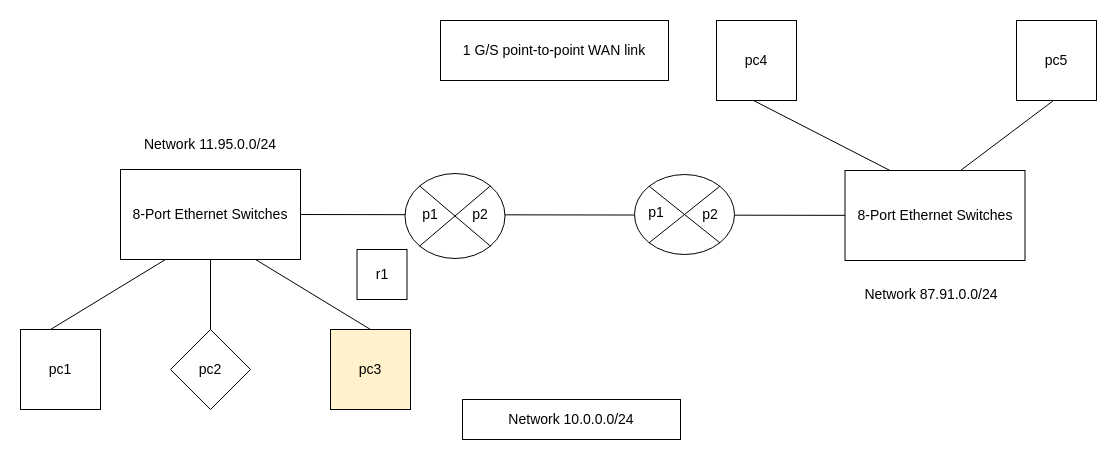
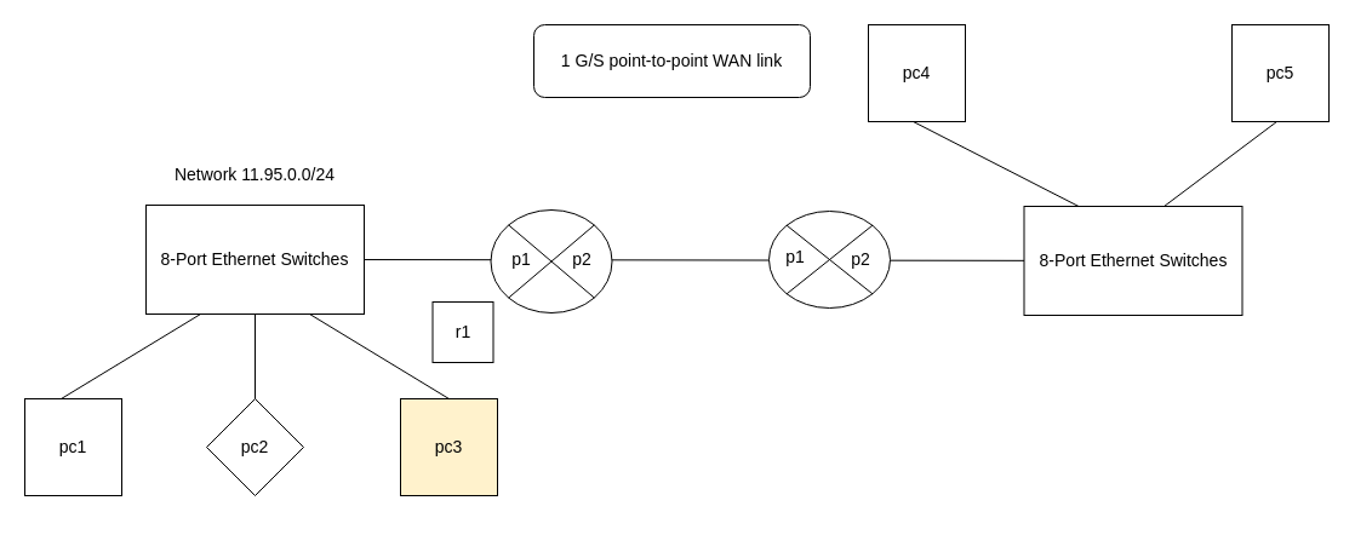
- <mxCell id="20" value="&lt;font style=&quot;font-size: 14px;&quot;&gt;1 G/S point-to-point WAN link&lt;/font&gt;" style="rounded=0;whiteSpace=wrap;html=1;strokeWidth=1;" parent="1" vertex="1"><mxGeometry x="440" y="20" width="228" height="60" as="geometry" /></mxCell>
+ <mxCell id="20" value="&lt;font style=&quot;font-size: 14px;&quot;&gt;1 G/S point-to-point WAN link&lt;/font&gt;" style="whiteSpace=wrap;html=1;strokeWidth=1;rounded=1;" parent="1" vertex="1"><mxGeometry x="440" y="20" width="228" height="60" as="geometry" /></mxCell>
- <mxCell id="12" value="&lt;font style=&quot;font-size: 14px;&quot;&gt;Network 87.91.0.0/24&lt;/font&gt;" style="text;html=1;strokeColor=none;fillColor=none;align=center;verticalAlign=middle;whiteSpace=wrap;rounded=0;strokeWidth=1;" parent="1" vertex="1"><mxGeometry x="840.5" y="279" width="180" height="30" as="geometry" /></mxCell>
- <mxCell id="21" value="&lt;span style=&quot;border-color: var(--border-color);&quot;&gt;&lt;font style=&quot;font-size: 14px;&quot;&gt;Network 10.0.0.0/24&lt;/font&gt;&lt;/span&gt;" style="rounded=0;whiteSpace=wrap;html=1;strokeWidth=1;" parent="1" vertex="1"><mxGeometry x="462" y="399" width="218" height="40" as="geometry" /></mxCell>
